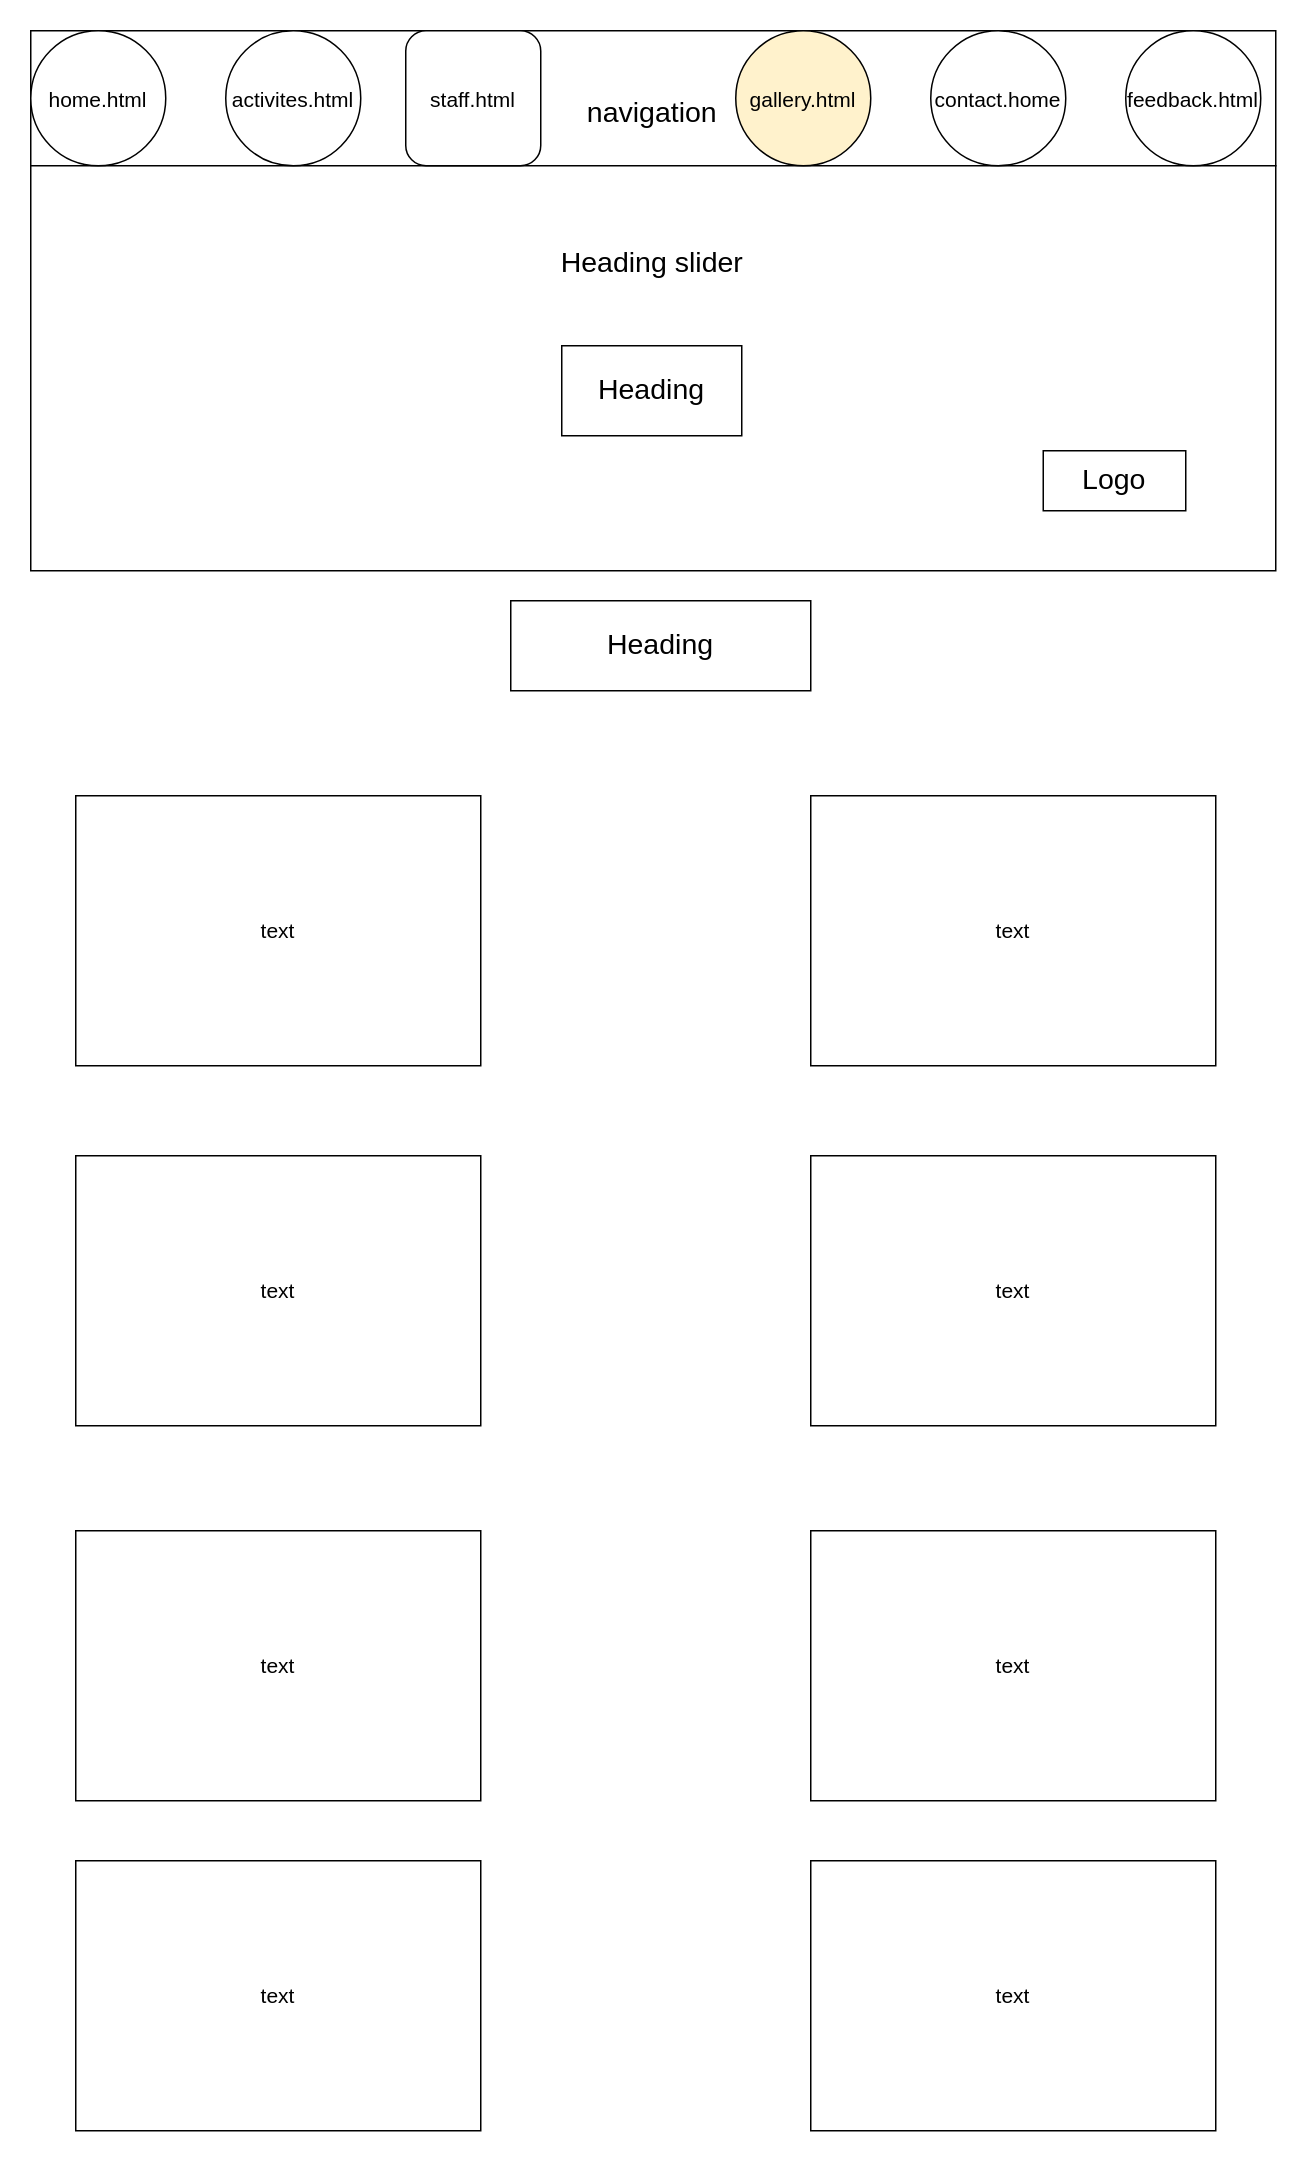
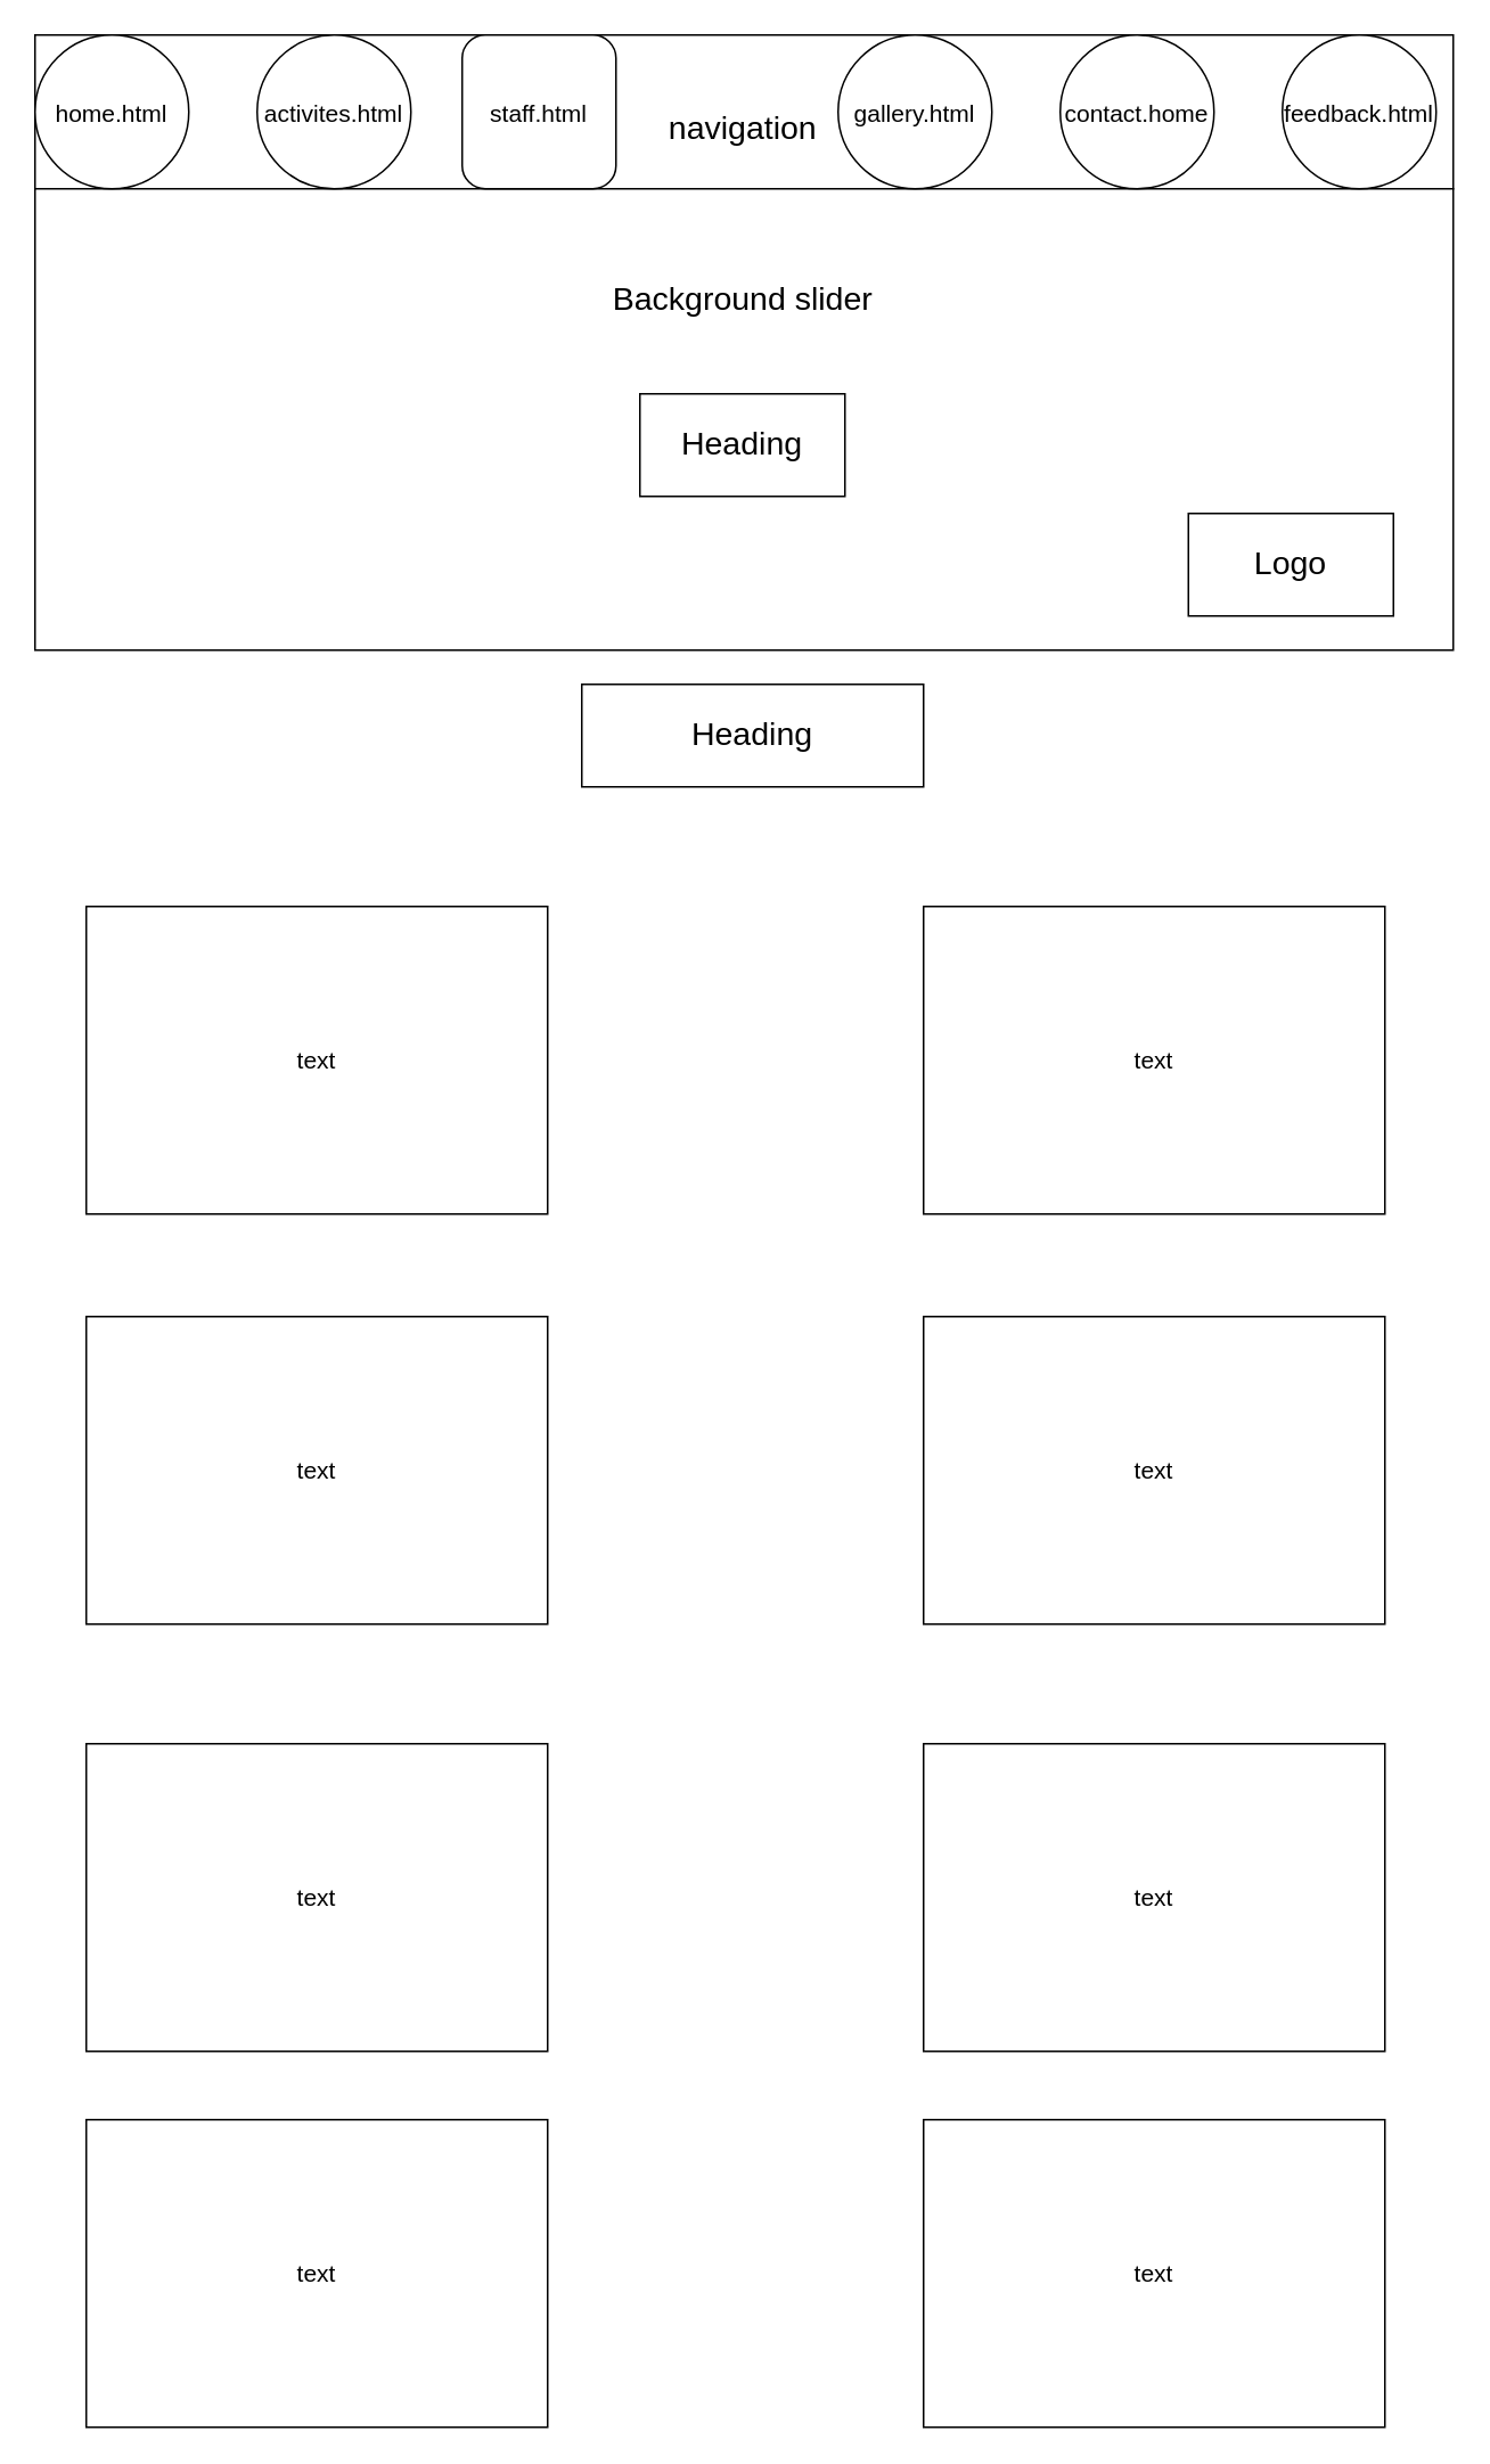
- <mxCell id="12" value="&lt;font style=&quot;font-size: 14px&quot;&gt;gallery.html&lt;/font&gt;" style="ellipse;whiteSpace=wrap;html=1;aspect=fixed;fontSize=19;fillColor=#fff2cc;" parent="1" vertex="1"><mxGeometry x="490" y="20" width="90" height="90" as="geometry" /></mxCell>
+ <mxCell id="12" value="&lt;font style=&quot;font-size: 14px&quot;&gt;gallery.html&lt;/font&gt;" style="ellipse;whiteSpace=wrap;html=1;aspect=fixed;fontSize=19;" parent="1" vertex="1"><mxGeometry x="490" y="20" width="90" height="90" as="geometry" /></mxCell>
- <mxCell id="5" value="Heading slider" style="text;html=1;resizable=0;autosize=1;align=center;verticalAlign=middle;points=[];fillColor=none;strokeColor=none;rounded=0;fontSize=19;" parent="1" vertex="1"><mxGeometry x="349" y="160" width="170" height="30" as="geometry" /></mxCell>
+ <mxCell id="5" value="Background slider" style="text;html=1;resizable=0;autosize=1;align=center;verticalAlign=middle;points=[];fillColor=none;strokeColor=none;rounded=0;fontSize=19;" parent="1" vertex="1"><mxGeometry x="349" y="160" width="170" height="30" as="geometry" /></mxCell>
- <mxCell id="6" value="Logo" style="rounded=0;whiteSpace=wrap;html=1;fontSize=19;" parent="1" vertex="1"><mxGeometry x="695" y="300" width="95" height="40" as="geometry" /></mxCell>
+ <mxCell id="6" value="Logo" style="rounded=0;whiteSpace=wrap;html=1;fontSize=19;" parent="1" vertex="1"><mxGeometry x="695" y="300" width="120" height="60" as="geometry" /></mxCell>
